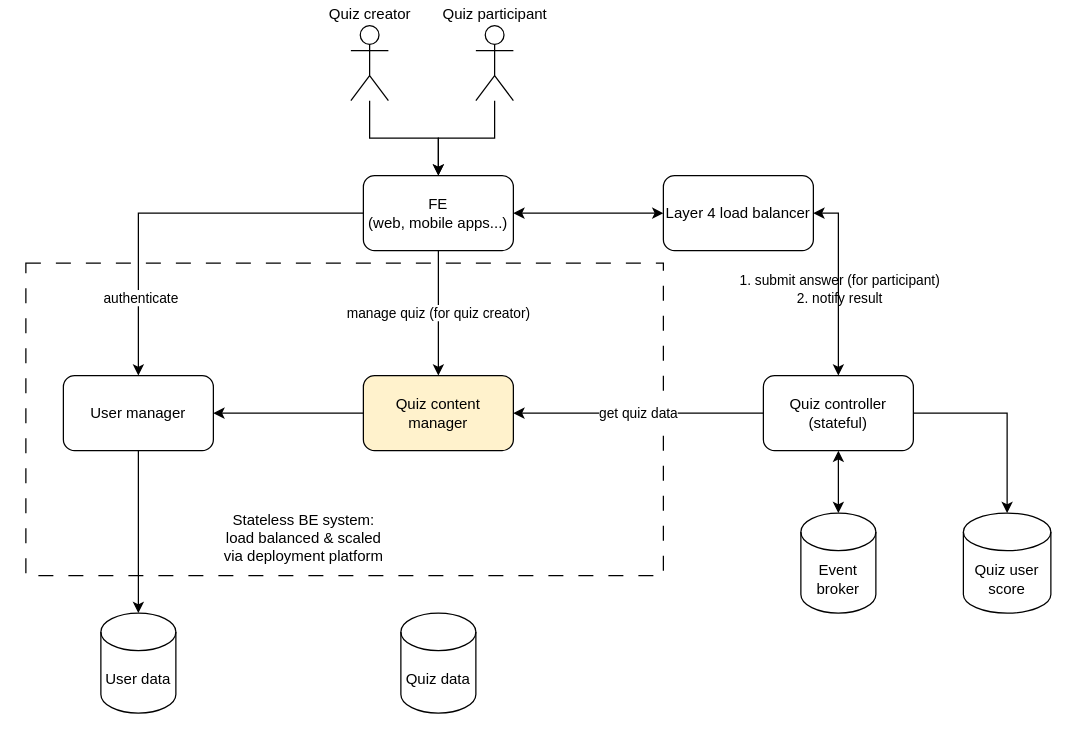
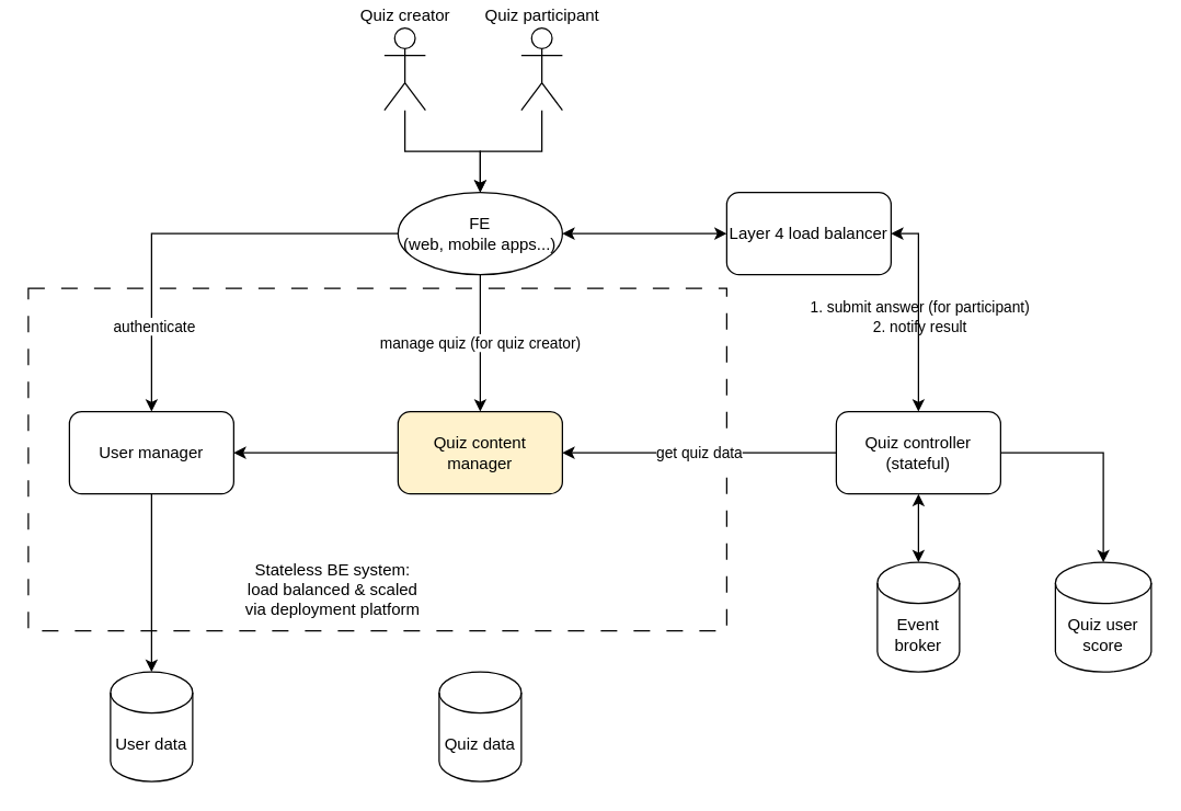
- <mxCell id="21" value="FE&lt;br&gt;(web, mobile apps...)" style="rounded=1;whiteSpace=wrap;html=1;" vertex="1" parent="1"><mxGeometry x="290" y="140" width="120" height="60" as="geometry" /></mxCell>
+ <mxCell id="21" value="FE&lt;br&gt;(web, mobile apps...)" style="ellipse;whiteSpace=wrap;html=1;" vertex="1" parent="1"><mxGeometry x="290" y="140" width="120" height="60" as="geometry" /></mxCell>
